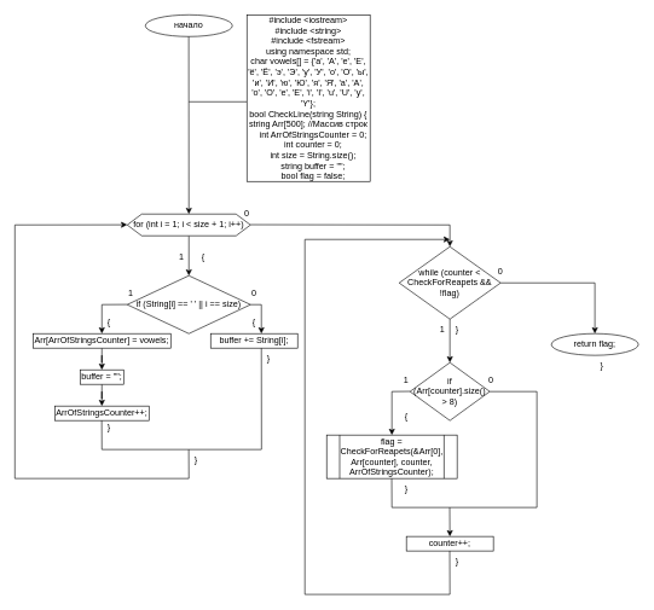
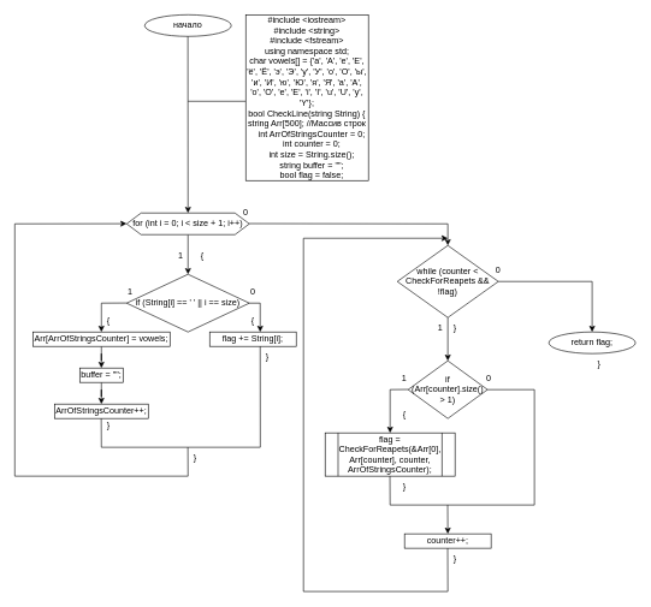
- <mxCell id="7" value="for (int i = 1; i &amp;lt; size + 1; i++)" style="shape=hexagon;perimeter=hexagonPerimeter2;whiteSpace=wrap;html=1;fixedSize=1;" vertex="1" parent="1"><mxGeometry x="175" y="295" width="170" height="30" as="geometry" /></mxCell>
+ <mxCell id="7" value="for (int i = 0; i &amp;lt; size + 1; i++)" style="shape=hexagon;perimeter=hexagonPerimeter2;whiteSpace=wrap;html=1;fixedSize=1;" vertex="1" parent="1"><mxGeometry x="175" y="295" width="170" height="30" as="geometry" /></mxCell>
- <mxCell id="24" value="buffer += String[i];" style="rounded=0;whiteSpace=wrap;html=1;" vertex="1" parent="1"><mxGeometry x="290" y="460" width="120" height="20" as="geometry" /></mxCell>
+ <mxCell id="24" value="flag += String[i];" style="rounded=0;whiteSpace=wrap;html=1;" vertex="1" parent="1"><mxGeometry x="290" y="460" width="120" height="20" as="geometry" /></mxCell>
- <mxCell id="39" value="if (Arr[counter].size() &amp;gt; 8)" style="rhombus;whiteSpace=wrap;html=1;" vertex="1" parent="1"><mxGeometry x="565" y="500" width="110" height="80" as="geometry" /></mxCell>
+ <mxCell id="39" value="if (Arr[counter].size() &amp;gt; 1)" style="rhombus;whiteSpace=wrap;html=1;" vertex="1" parent="1"><mxGeometry x="565" y="500" width="110" height="80" as="geometry" /></mxCell>
